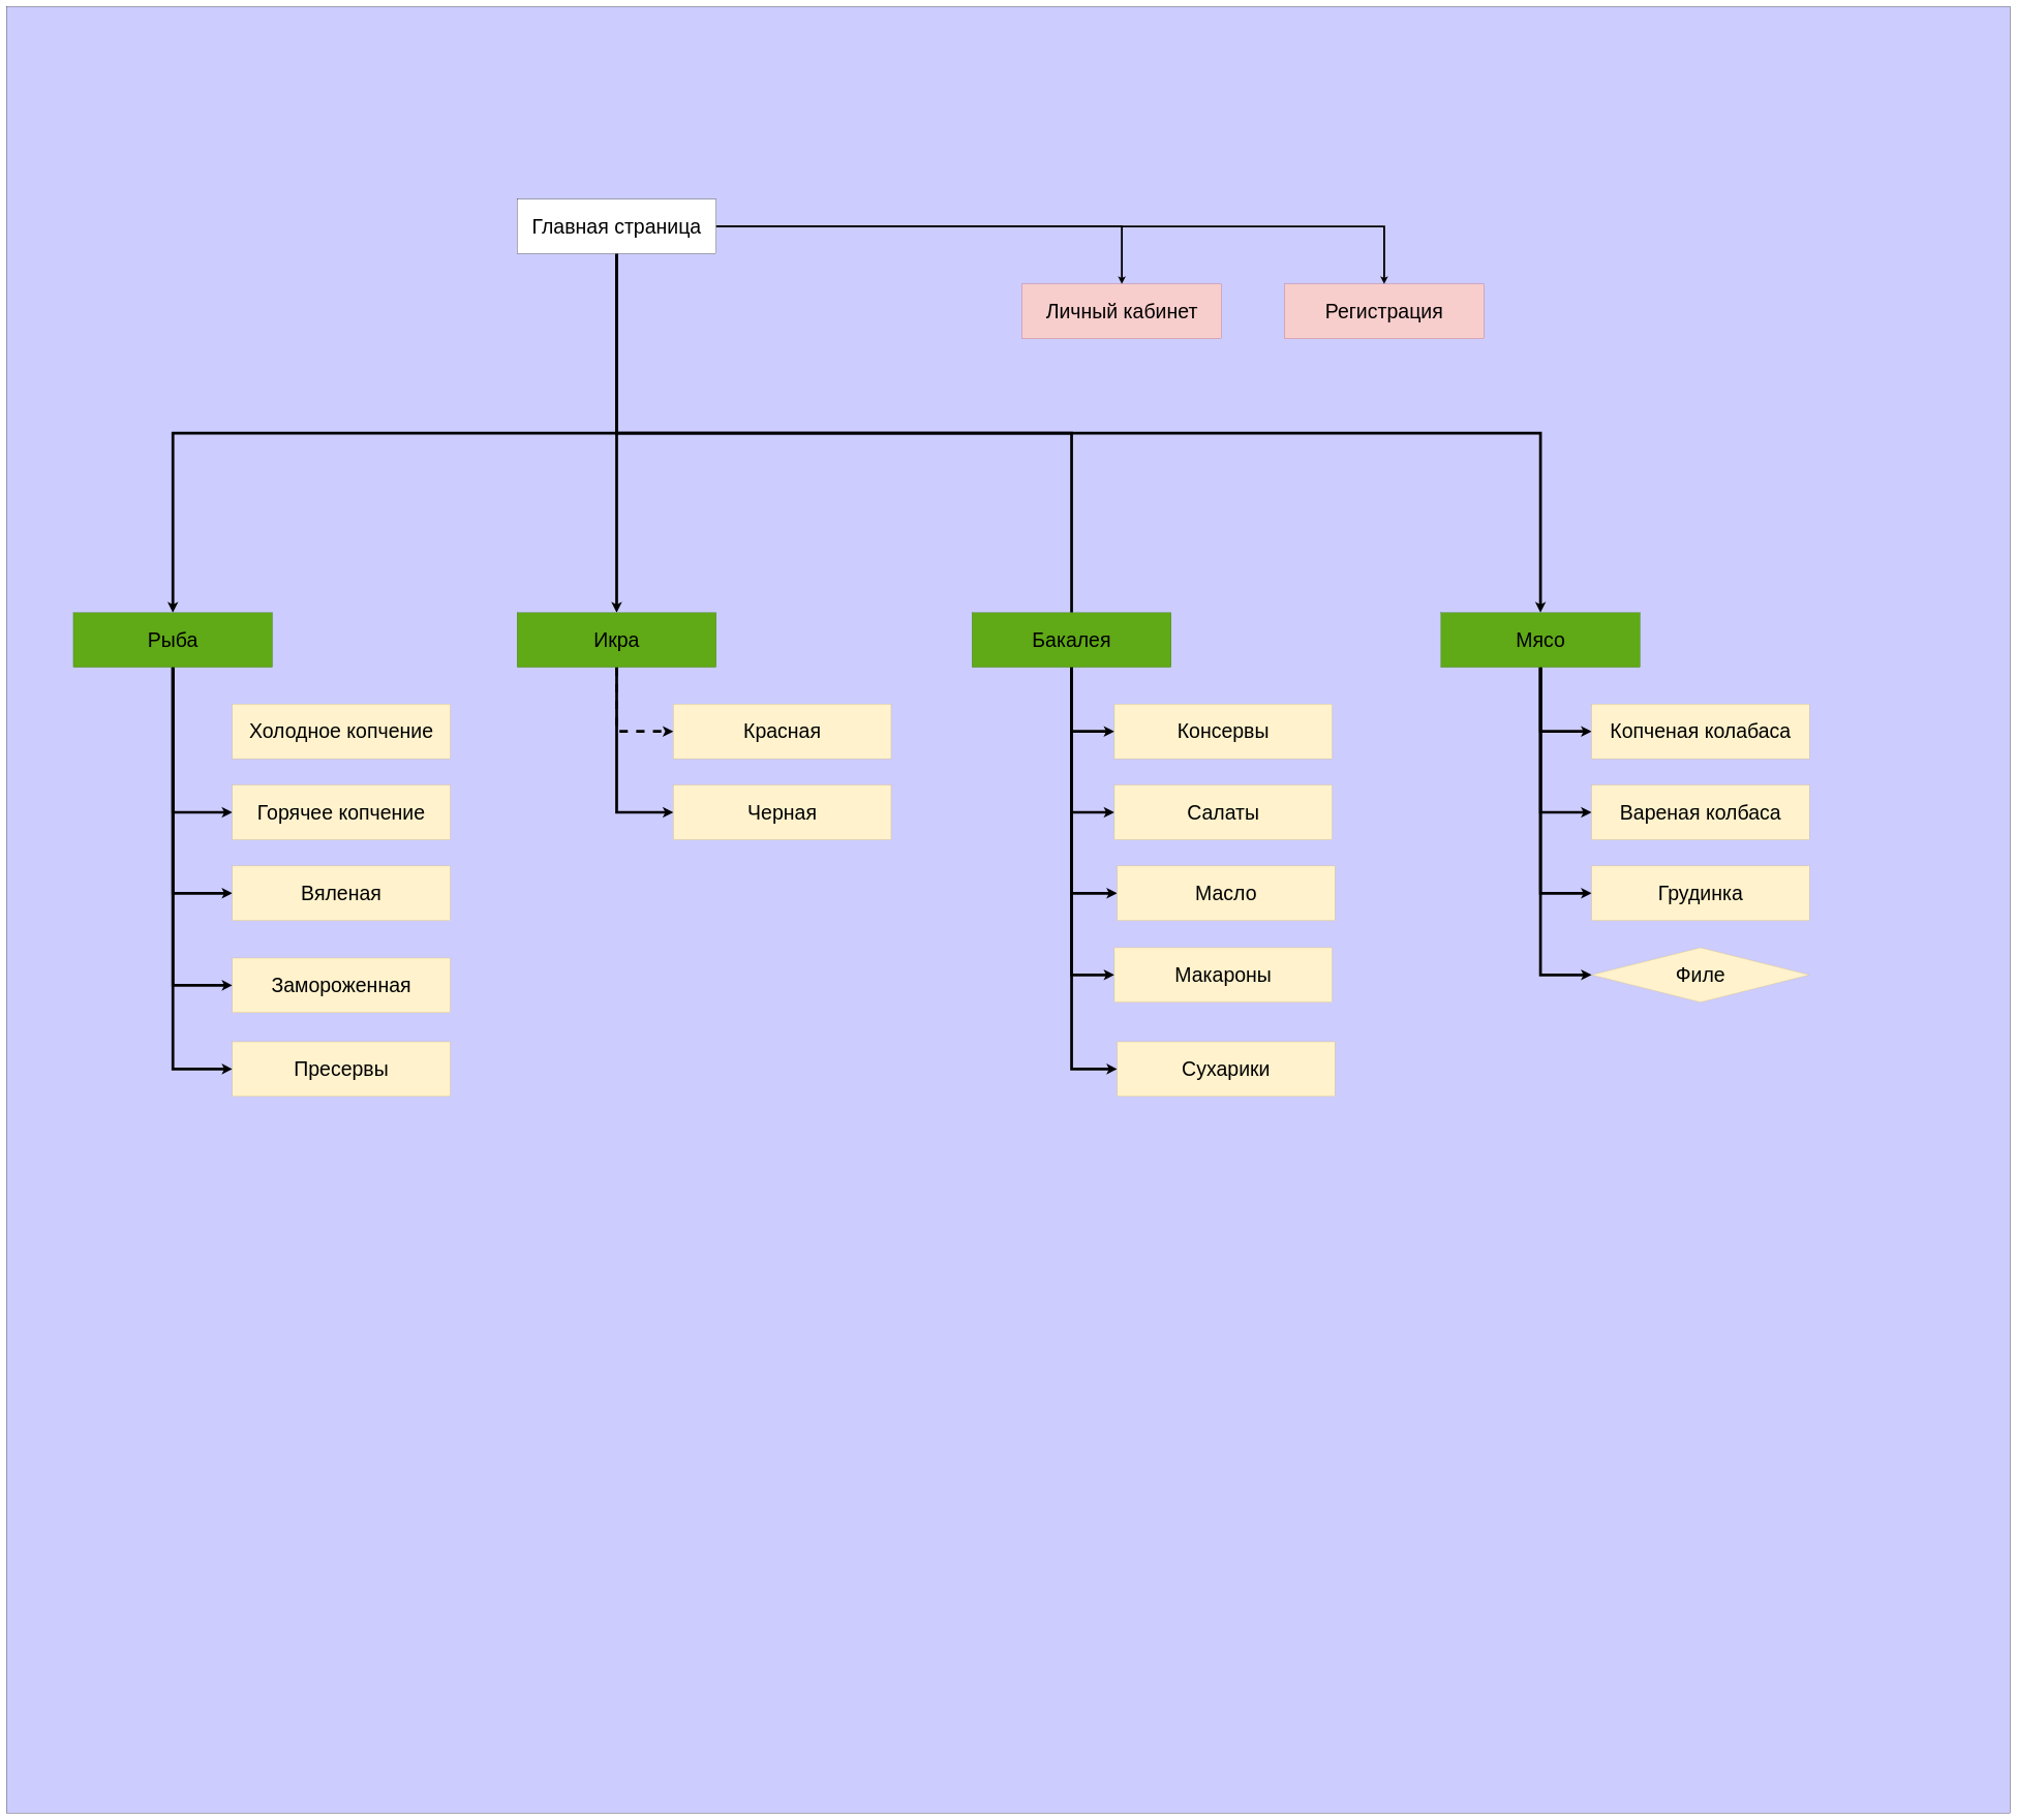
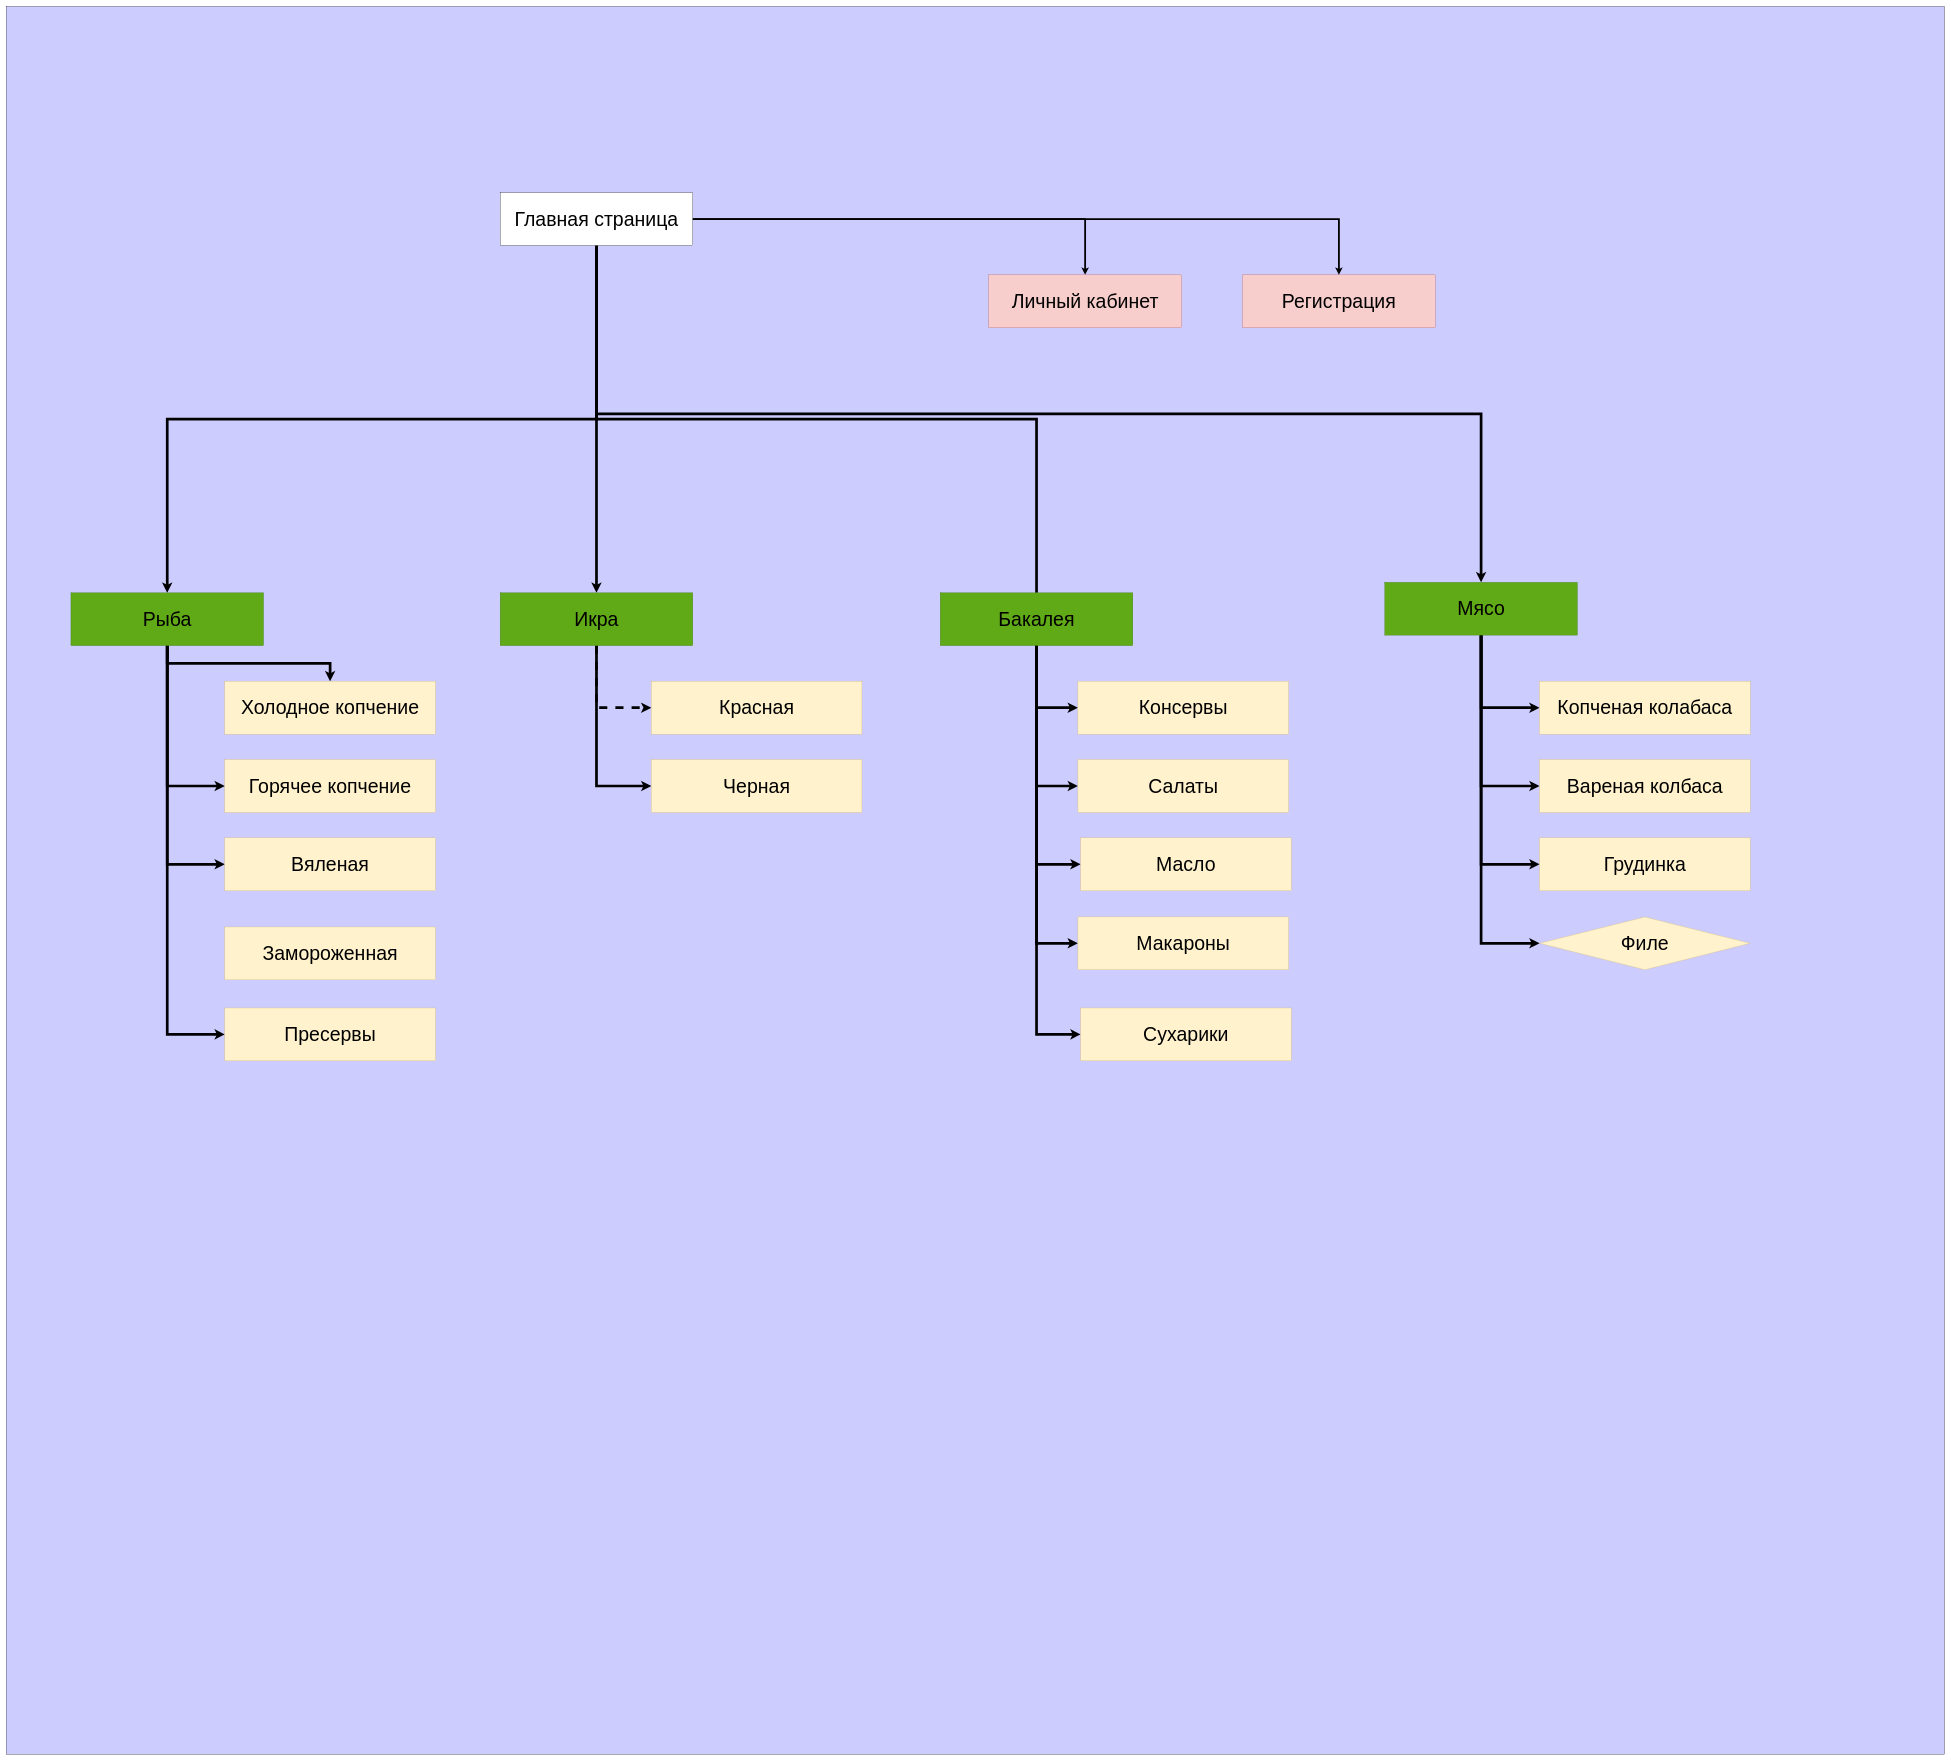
- <mxCell id="41" value="&lt;font color=&quot;#000000&quot;&gt;&lt;span style=&quot;font-size: 65px&quot;&gt;Мясо&lt;/span&gt;&lt;/font&gt;" style="rounded=0;whiteSpace=wrap;html=1;fillColor=#60a917;fontColor=#ffffff;strokeColor=#2D7600;" vertex="1" parent="1"><mxGeometry x="4646" y="1975" width="642" height="176" as="geometry" /></mxCell>
+ <mxCell id="41" value="&lt;font color=&quot;#000000&quot;&gt;&lt;span style=&quot;font-size: 65px&quot;&gt;Мясо&lt;/span&gt;&lt;/font&gt;" style="rounded=0;whiteSpace=wrap;html=1;fillColor=#60a917;fontColor=#ffffff;strokeColor=#2D7600;" vertex="1" parent="1"><mxGeometry x="4616" y="1940" width="642" height="176" as="geometry" /></mxCell>
- <mxCell id="14" style="edgeStyle=orthogonalEdgeStyle;rounded=0;orthogonalLoop=1;jettySize=auto;html=1;entryX=0;entryY=0.5;entryDx=0;entryDy=0;fontSize=65;fontColor=#000000;strokeColor=#000000;strokeWidth=9;" edge="1" parent="1" source="16" target="20"><mxGeometry relative="1" as="geometry" /></mxCell>
+ <mxCell id="14" style="edgeStyle=orthogonalEdgeStyle;rounded=0;orthogonalLoop=1;jettySize=auto;html=1;fontSize=65;fontColor=#000000;strokeColor=#000000;strokeWidth=9;" edge="1" parent="1" source="16" target="17"><mxGeometry relative="1" as="geometry" /></mxCell>
